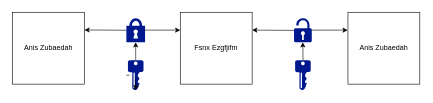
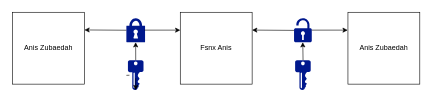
- <mxCell id="3" value="Fsnx Ezgfjifm" style="whiteSpace=wrap;html=1;aspect=fixed;" vertex="1" parent="1"><mxGeometry x="300" y="20" width="120" height="120" as="geometry" /></mxCell>
+ <mxCell id="3" value="Fsnx Anis" style="whiteSpace=wrap;html=1;aspect=fixed;" vertex="1" parent="1"><mxGeometry x="300" y="20" width="120" height="120" as="geometry" /></mxCell>
